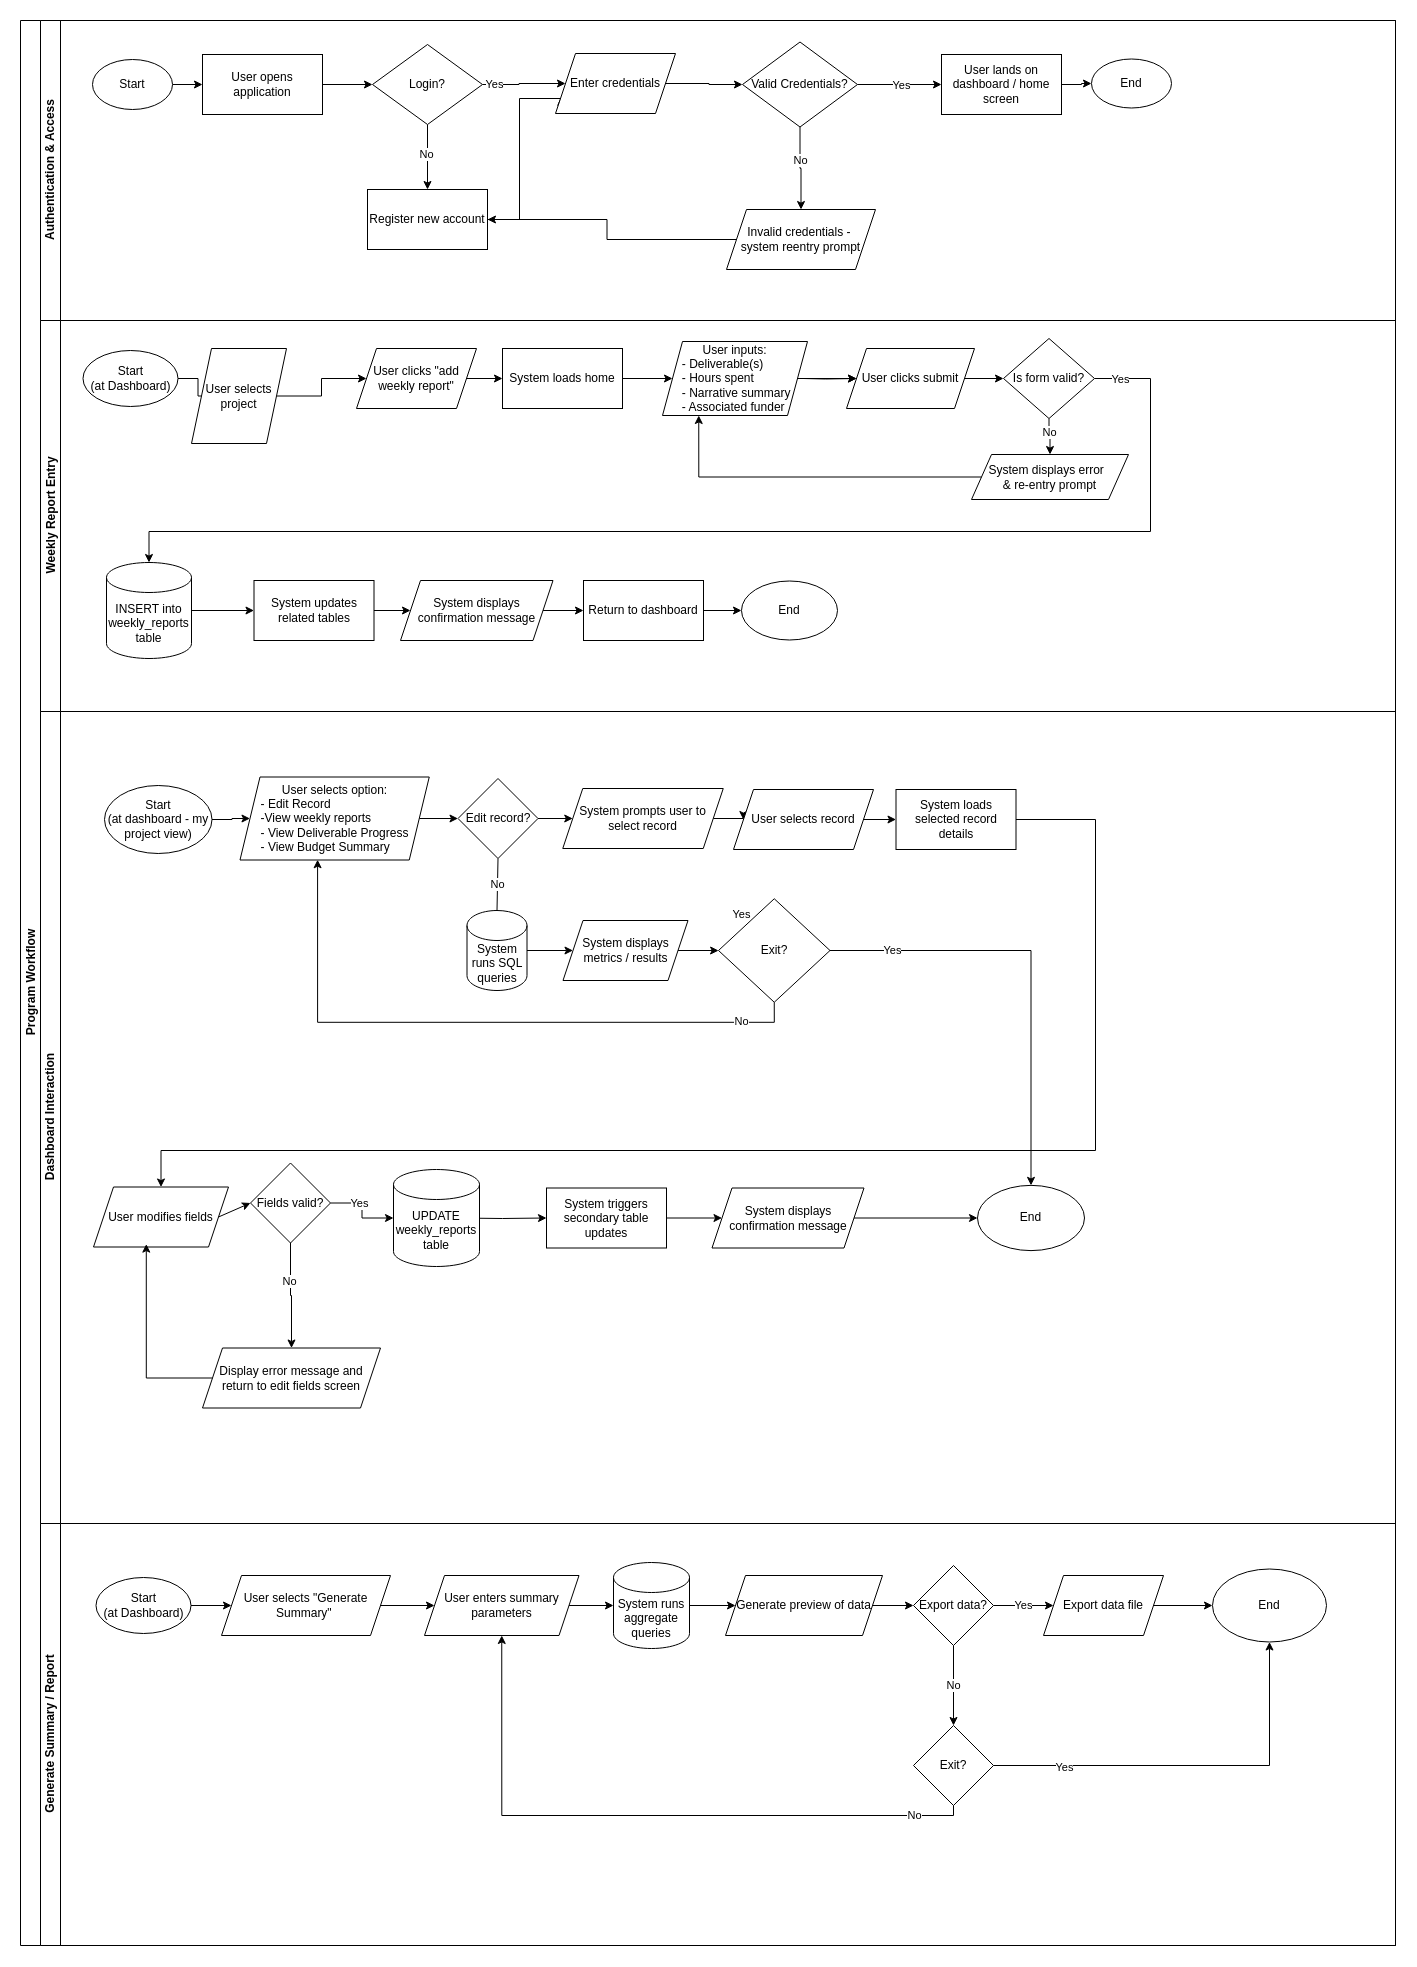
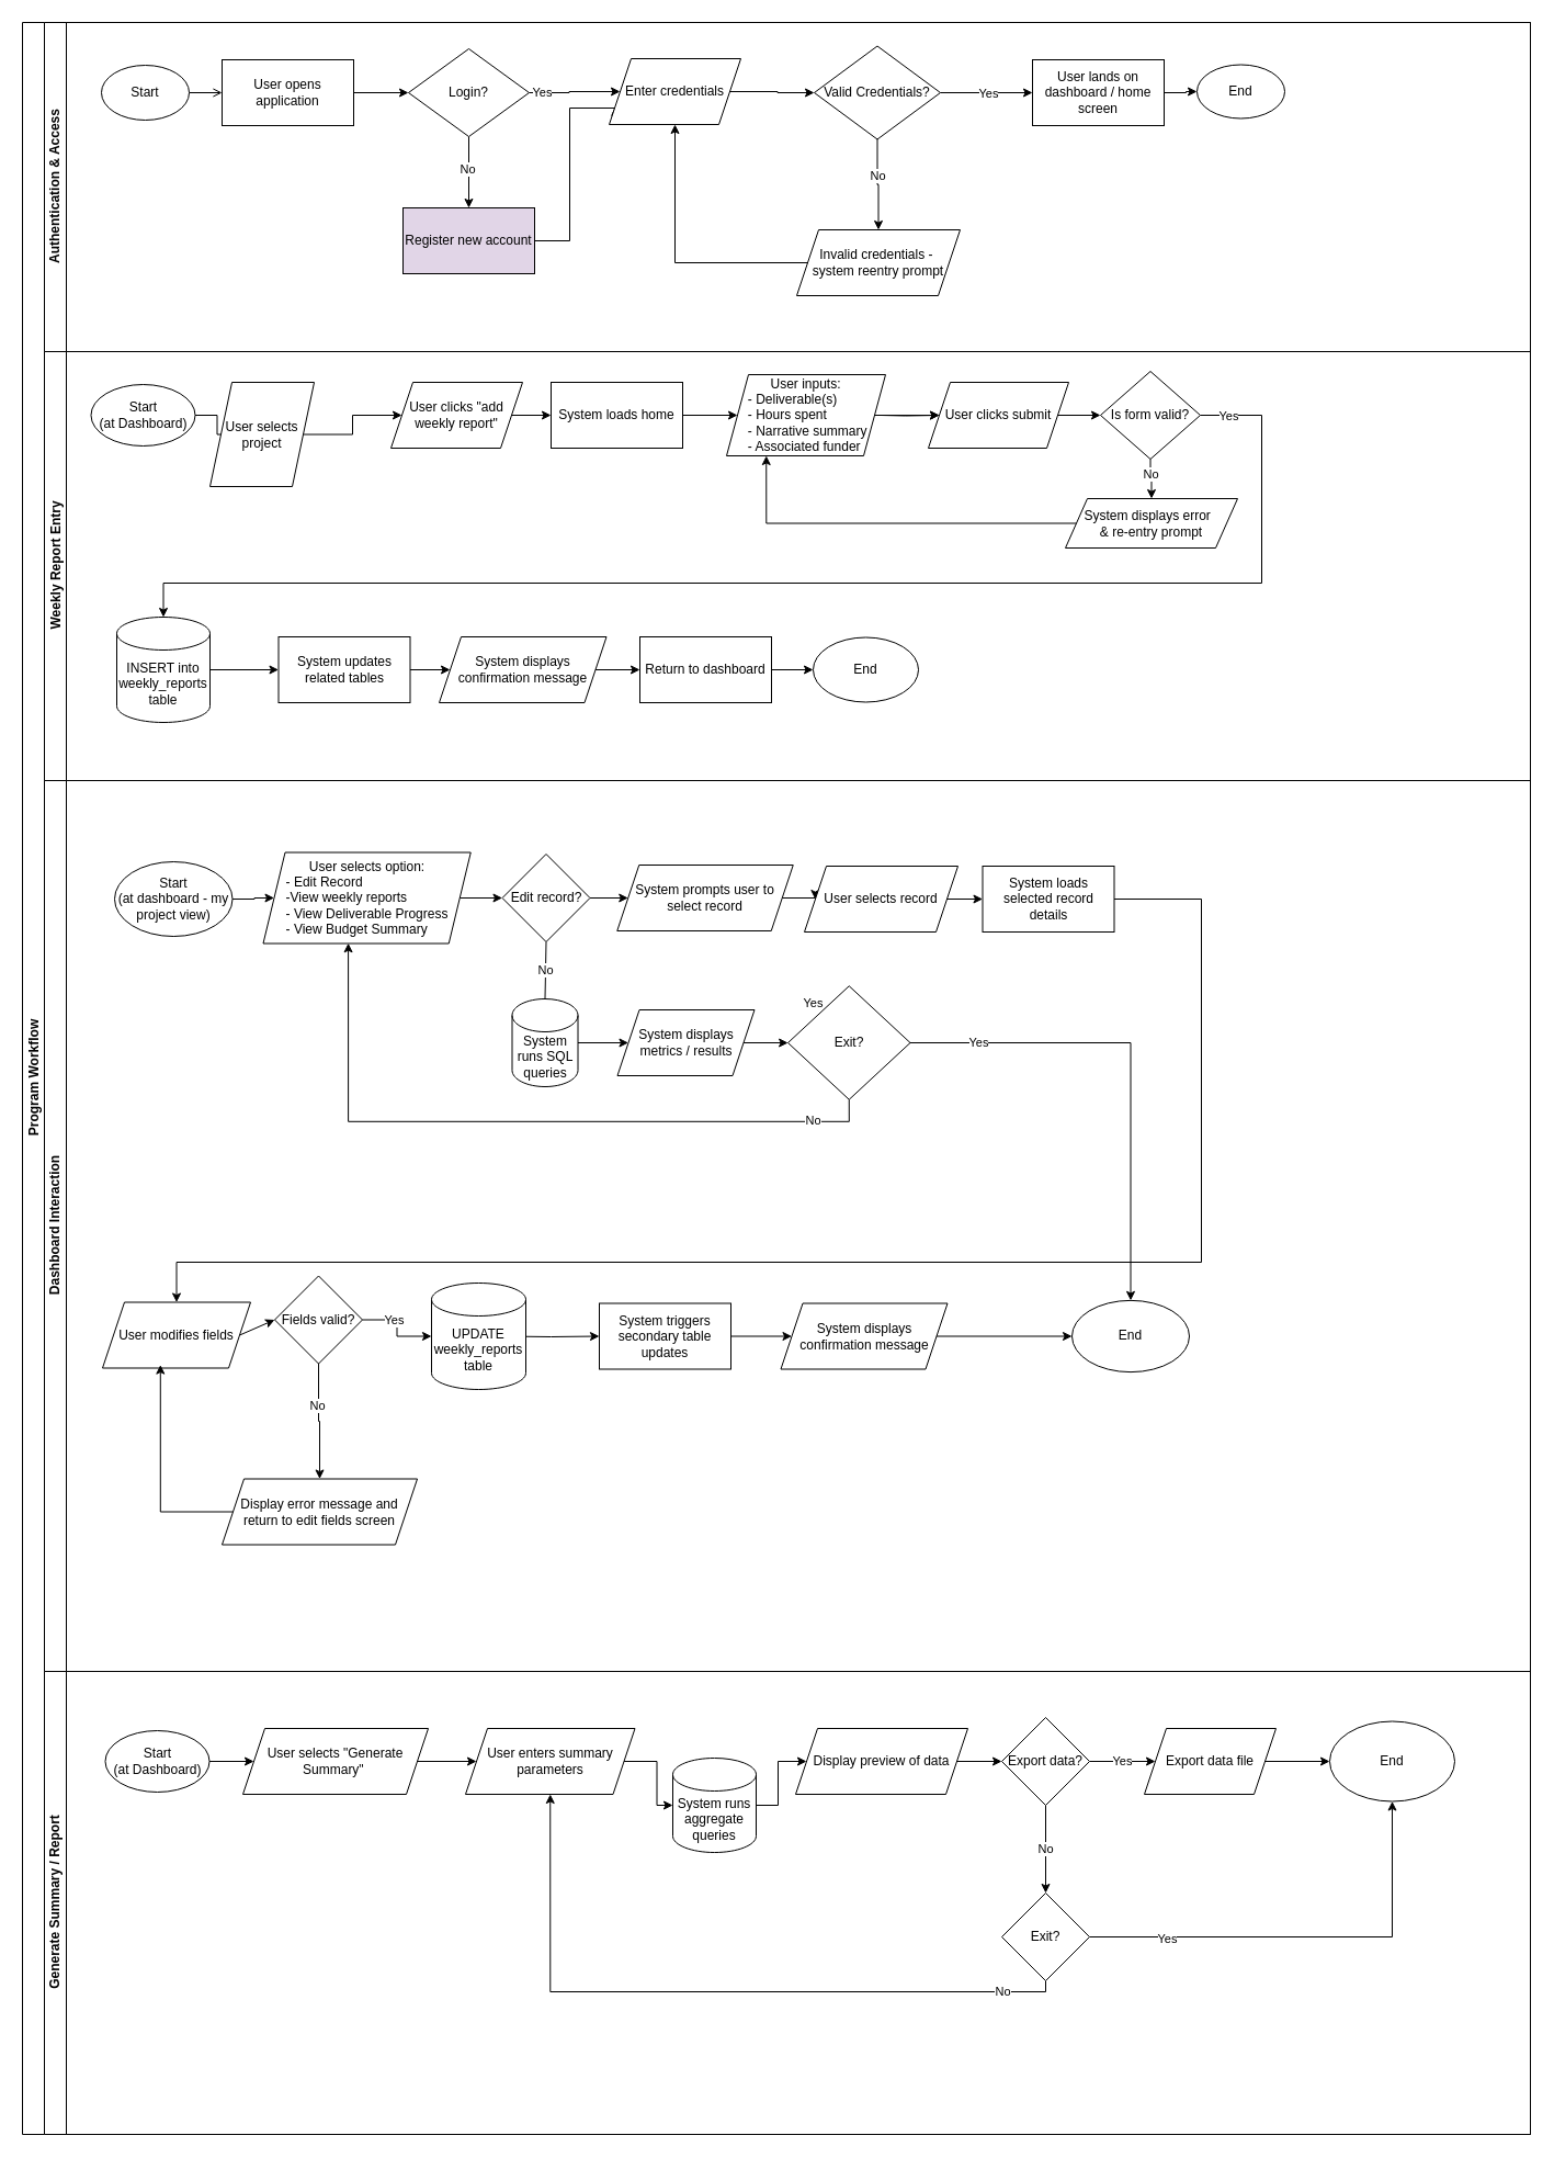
- <mxCell id="2" value="" style="edgeStyle=orthogonalEdgeStyle;rounded=0;orthogonalLoop=1;jettySize=auto;html=1;" edge="1" parent="1" source="3" target="5"><mxGeometry relative="1" as="geometry" /></mxCell>
+ <mxCell id="2" value="" style="edgeStyle=orthogonalEdgeStyle;rounded=0;orthogonalLoop=1;jettySize=auto;html=1;endArrow=open;" edge="1" parent="1" source="3" target="5"><mxGeometry relative="1" as="geometry" /></mxCell>
- <mxCell id="12" value="Register new account" style="whiteSpace=wrap;html=1;" vertex="1" parent="1"><mxGeometry x="367" y="189" width="120" height="60" as="geometry" /></mxCell>
+ <mxCell id="12" value="Register new account" style="whiteSpace=wrap;html=1;fillColor=#e1d5e7;" vertex="1" parent="1"><mxGeometry x="367" y="189" width="120" height="60" as="geometry" /></mxCell>
- <mxCell id="21" value="" style="endArrow=classic;html=1;rounded=0;exitX=0;exitY=0.5;exitDx=0;exitDy=0;edgeStyle=orthogonalEdgeStyle;" edge="1" parent="1" source="20" target="12"><mxGeometry width="50" height="50" relative="1" as="geometry"><mxPoint x="682" y="209" as="sourcePoint" /><mxPoint x="595" y="134" as="targetPoint" /></mxGeometry></mxCell>
+ <mxCell id="21" value="" style="endArrow=classic;html=1;rounded=0;exitX=0;exitY=0.5;exitDx=0;exitDy=0;edgeStyle=orthogonalEdgeStyle;entryX=0.5;entryY=1;entryDx=0;entryDy=0;" edge="1" parent="1" source="20" target="25"><mxGeometry width="50" height="50" relative="1" as="geometry"><mxPoint x="682" y="209" as="sourcePoint" /><mxPoint x="595" y="134" as="targetPoint" /></mxGeometry></mxCell>
- <mxCell id="104" value="System runs aggregate queries" style="shape=cylinder3;whiteSpace=wrap;html=1;boundedLbl=1;backgroundOutline=1;size=15;" vertex="1" parent="96"><mxGeometry x="573" y="39" width="76" height="86" as="geometry" /></mxCell>
+ <mxCell id="104" value="System runs aggregate queries" style="shape=cylinder3;whiteSpace=wrap;html=1;boundedLbl=1;backgroundOutline=1;size=15;" vertex="1" parent="96"><mxGeometry x="573" y="79" width="76" height="86" as="geometry" /></mxCell>
- <mxCell id="106" value="Generate preview of data" style="shape=parallelogram;perimeter=parallelogramPerimeter;whiteSpace=wrap;html=1;fixedSize=1;" vertex="1" parent="96"><mxGeometry x="685" y="52" width="157" height="60" as="geometry" /></mxCell>
+ <mxCell id="106" value="Display preview of data" style="shape=parallelogram;perimeter=parallelogramPerimeter;whiteSpace=wrap;html=1;fixedSize=1;" vertex="1" parent="96"><mxGeometry x="685" y="52" width="157" height="60" as="geometry" /></mxCell>
